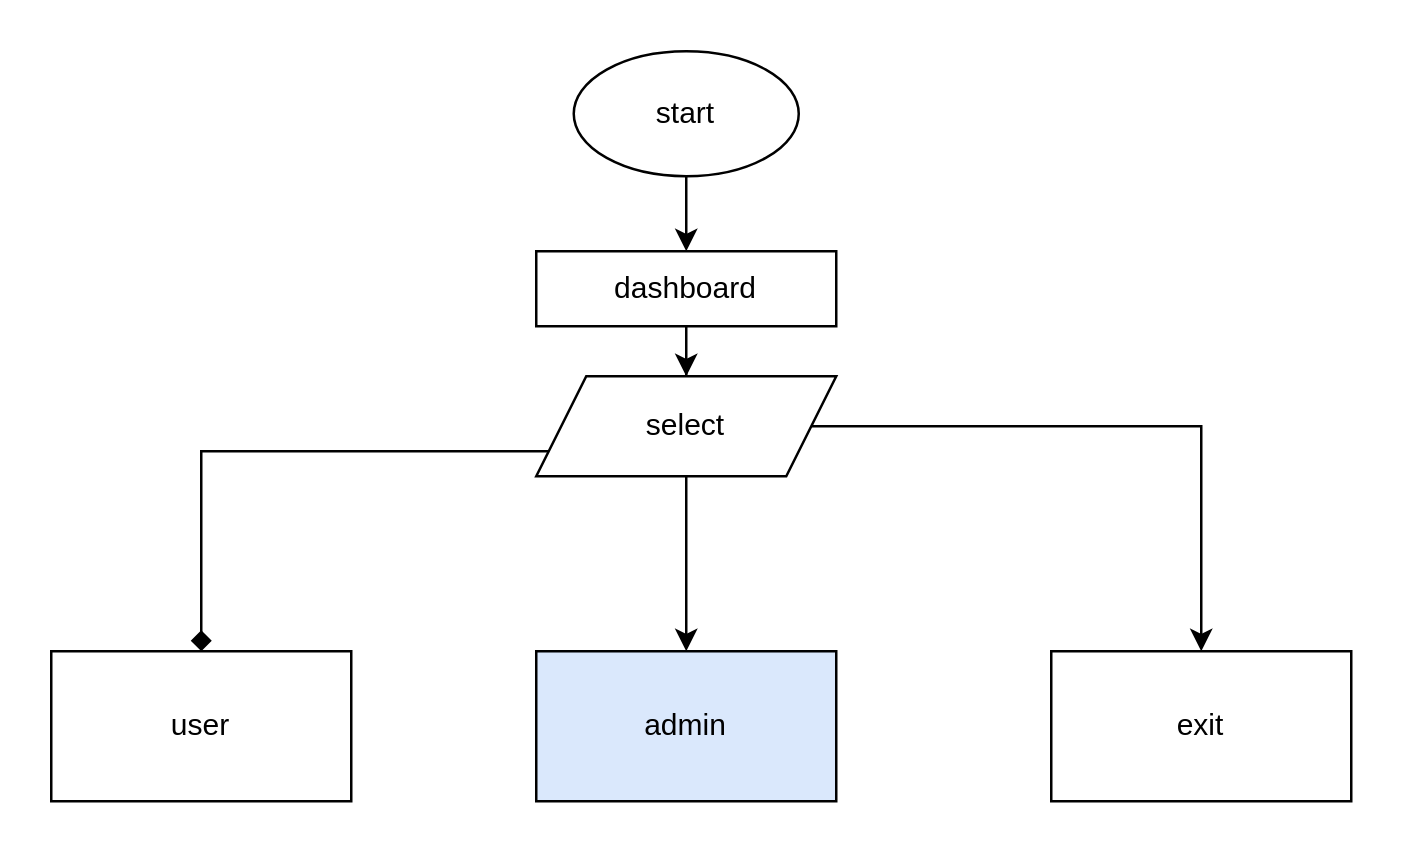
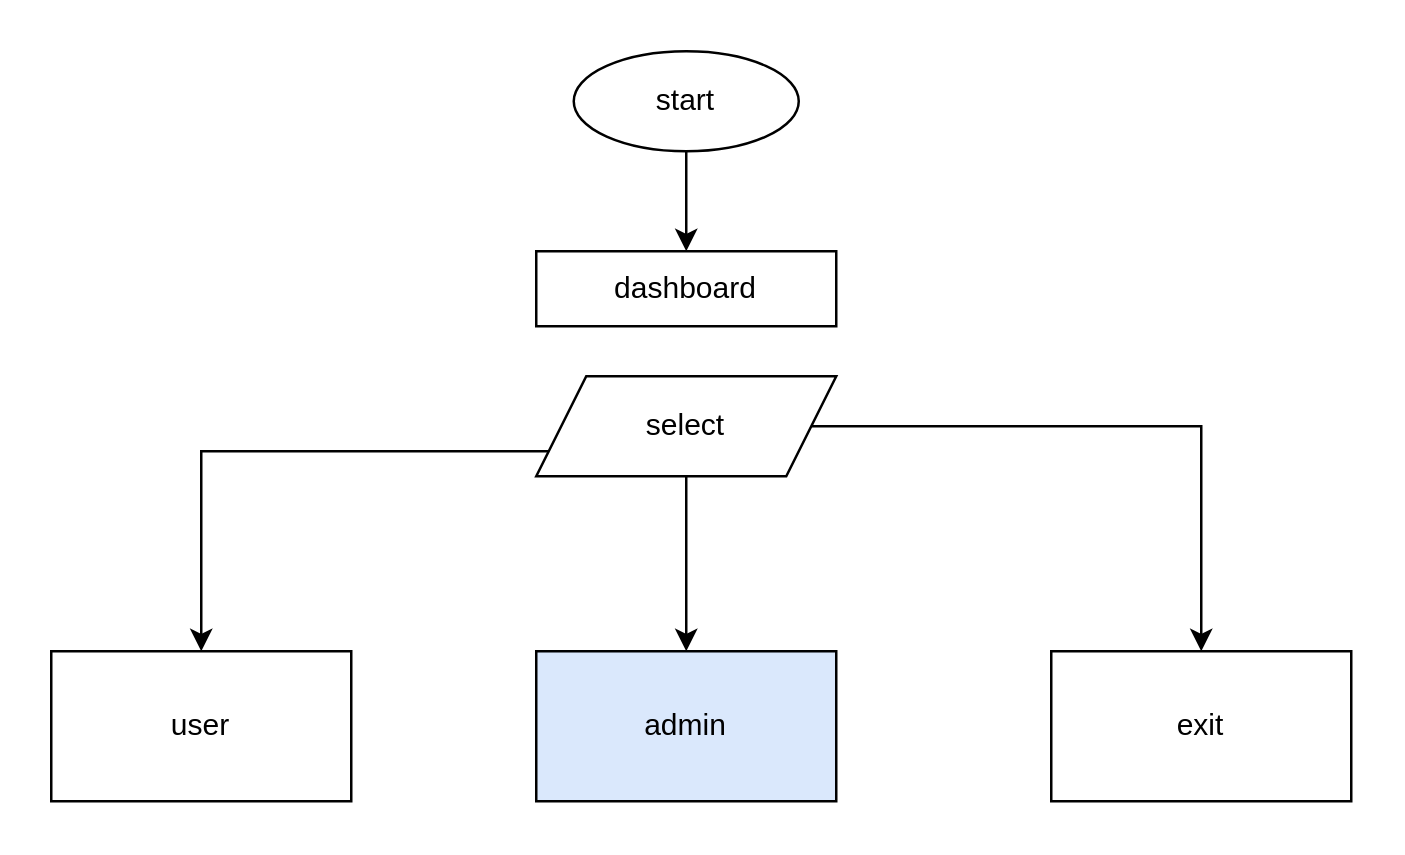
- <mxCell id="3" value="start" style="ellipse;whiteSpace=wrap;html=1;" vertex="1" parent="1"><mxGeometry x="229" y="20" width="90" height="50" as="geometry" /></mxCell>
+ <mxCell id="3" value="start" style="ellipse;whiteSpace=wrap;html=1;" vertex="1" parent="1"><mxGeometry x="229" width="90" height="40" as="geometry" y="20" /></mxCell>
- <mxCell id="4" value="" style="edgeStyle=orthogonalEdgeStyle;rounded=0;orthogonalLoop=1;jettySize=auto;html=1;" edge="1" parent="1" source="5" target="9"><mxGeometry relative="1" as="geometry" /></mxCell>
- <mxCell id="6" value="" style="edgeStyle=orthogonalEdgeStyle;rounded=0;orthogonalLoop=1;jettySize=auto;html=1;endArrow=diamond;" edge="1" parent="1" source="9" target="10"><mxGeometry relative="1" as="geometry"><Array as="points"><mxPoint x="80" y="180" /></Array></mxGeometry></mxCell>
+ <mxCell id="6" value="" style="edgeStyle=orthogonalEdgeStyle;rounded=0;orthogonalLoop=1;jettySize=auto;html=1;" edge="1" parent="1" source="9" target="10"><mxGeometry relative="1" as="geometry"><Array as="points"><mxPoint x="80" y="180" /></Array></mxGeometry></mxCell>
